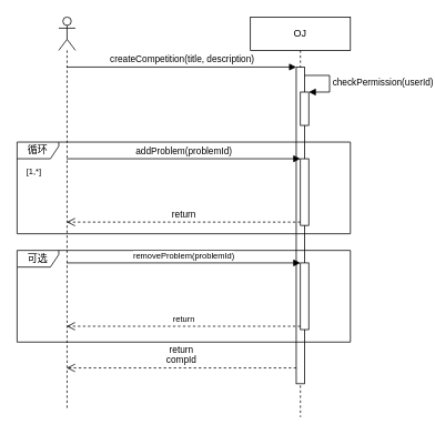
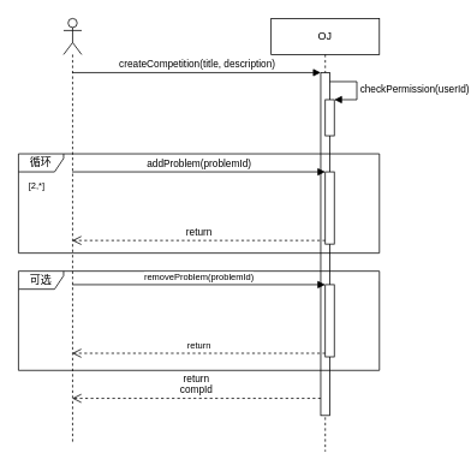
- <mxCell id="15" value="[1,*]" style="text;html=1;align=center;verticalAlign=middle;resizable=0;points=[];autosize=1;strokeColor=none;fillColor=none;fontSize=10;" parent="1" vertex="1"><mxGeometry x="20" y="190" width="40" height="30" as="geometry" /></mxCell>
+ <mxCell id="15" value="[2,*]" style="text;html=1;align=center;verticalAlign=middle;resizable=0;points=[];autosize=1;strokeColor=none;fillColor=none;fontSize=10;" parent="1" vertex="1"><mxGeometry x="20" y="190" width="40" height="30" as="geometry" /></mxCell>
